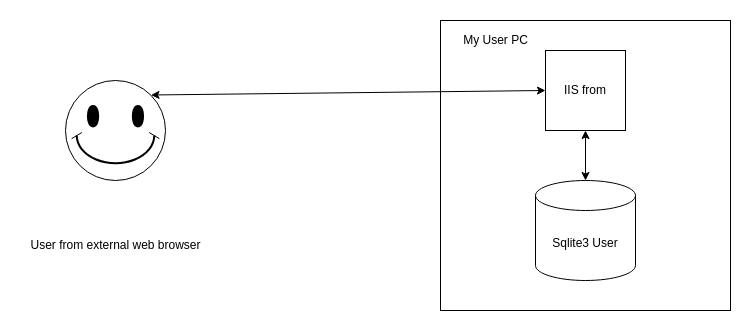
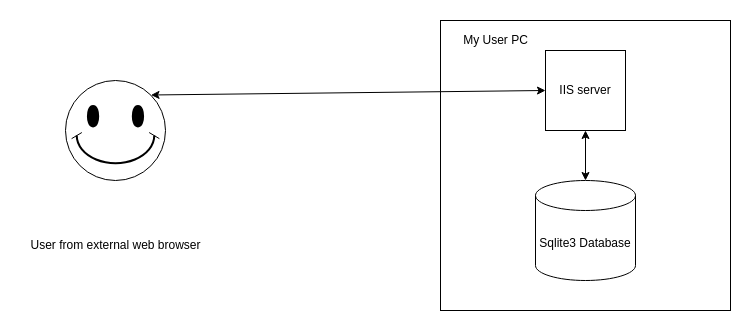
- <mxCell id="6" value="IIS from" style="whiteSpace=wrap;html=1;aspect=fixed;" vertex="1" parent="1"><mxGeometry x="545" y="50" width="80" height="80" as="geometry" /></mxCell>
+ <mxCell id="6" value="IIS server" style="whiteSpace=wrap;html=1;aspect=fixed;" vertex="1" parent="1"><mxGeometry x="545" y="50" width="80" height="80" as="geometry" /></mxCell>
- <mxCell id="5" value="Sqlite3 User" style="shape=cylinder3;whiteSpace=wrap;html=1;boundedLbl=1;backgroundOutline=1;size=15;" vertex="1" parent="1"><mxGeometry x="535" y="180" width="100" height="100" as="geometry" /></mxCell>
+ <mxCell id="5" value="Sqlite3 Database" style="shape=cylinder3;whiteSpace=wrap;html=1;boundedLbl=1;backgroundOutline=1;size=15;" vertex="1" parent="1"><mxGeometry x="535" y="180" width="100" height="100" as="geometry" /></mxCell>
